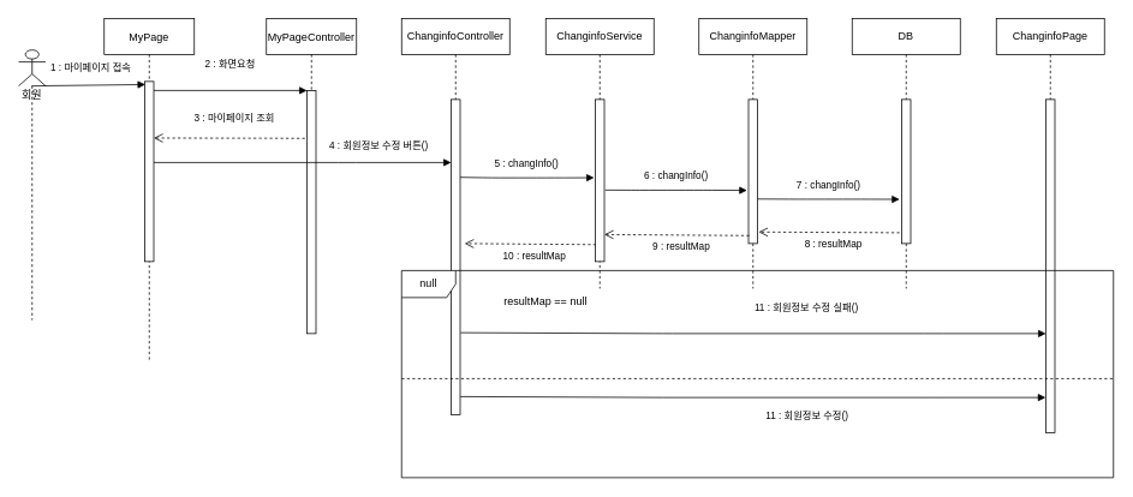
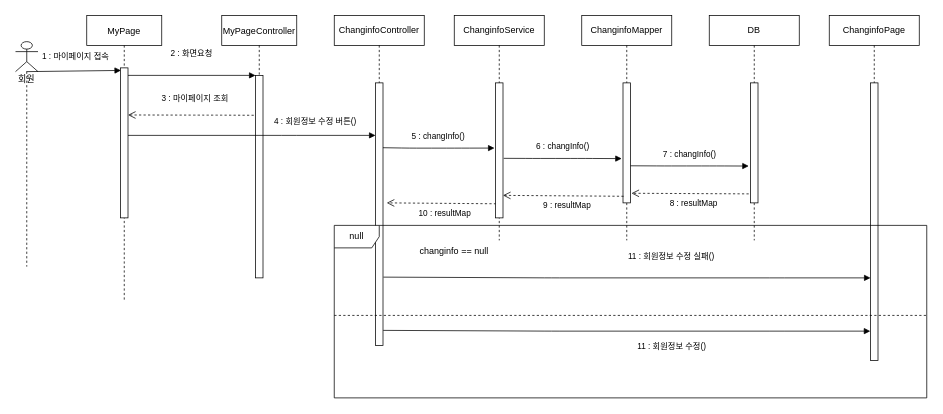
- <mxCell id="30" value="resultMap == null" style="text;html=1;strokeColor=none;fillColor=none;align=center;verticalAlign=middle;whiteSpace=wrap;rounded=0;" vertex="1" parent="1"><mxGeometry x="555" y="320" width="100" height="30" as="geometry" /></mxCell>
+ <mxCell id="30" value="changinfo == null" style="text;html=1;strokeColor=none;fillColor=none;align=center;verticalAlign=middle;whiteSpace=wrap;rounded=0;" vertex="1" parent="1"><mxGeometry x="555" y="320" width="100" height="30" as="geometry" /></mxCell>
